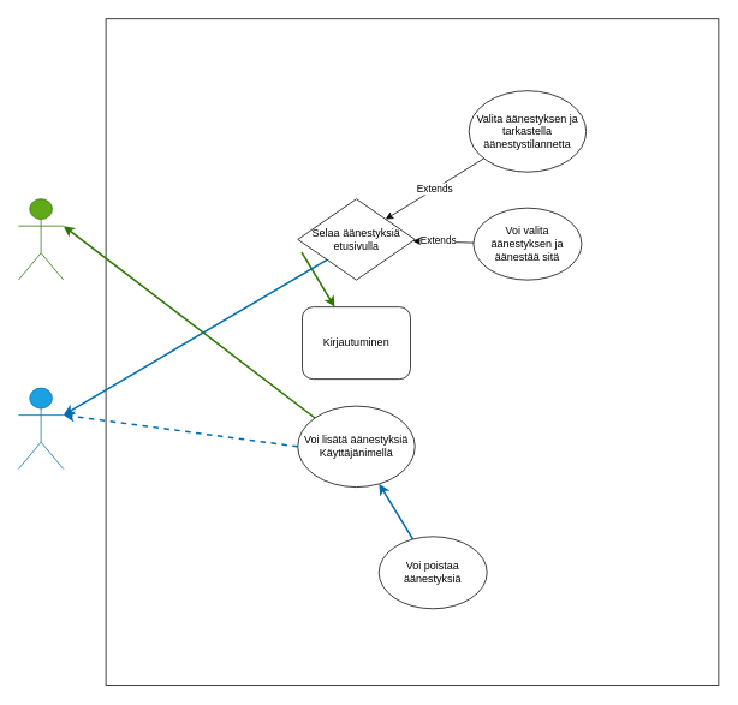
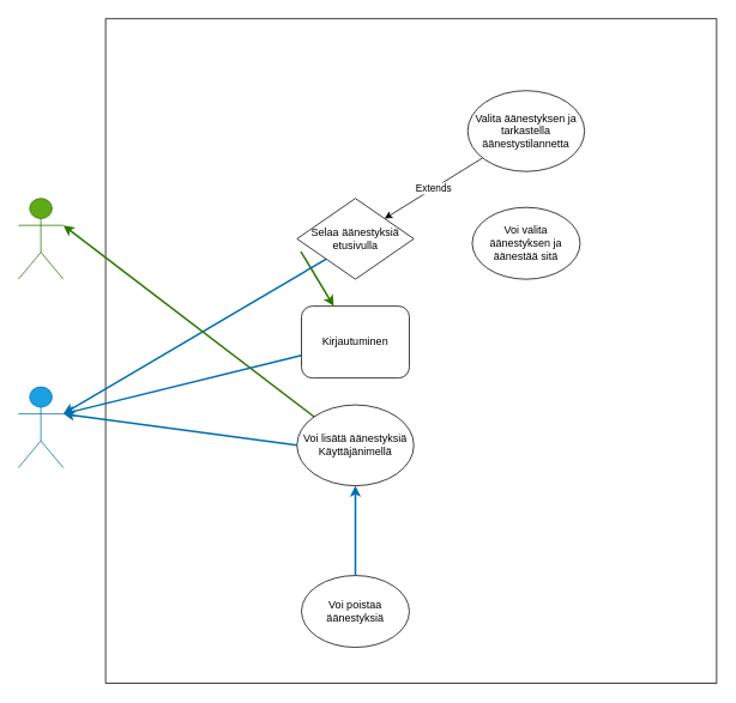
- <mxCell id="10" style="edgeStyle=none;rounded=0;orthogonalLoop=1;jettySize=auto;html=1;" parent="1" source="12" target="7" edge="1"><mxGeometry relative="1" as="geometry" /></mxCell>
- <mxCell id="11" value="Extends" style="edgeLabel;html=1;align=center;verticalAlign=middle;resizable=0;points=[];" parent="10" vertex="1" connectable="0"><mxGeometry x="0.186" y="-2" relative="1" as="geometry"><mxPoint as="offset" /></mxGeometry></mxCell>
+ <mxCell id="18" style="edgeStyle=none;rounded=0;orthogonalLoop=1;jettySize=auto;html=1;entryX=1;entryY=0.333;entryDx=0;entryDy=0;entryPerimeter=0;strokeWidth=2;fillColor=#1ba1e2;strokeColor=#006EAF;" parent="1" source="19" target="2" edge="1"><mxGeometry relative="1" as="geometry" /></mxCell>
- <mxCell id="14" style="edgeStyle=none;rounded=0;orthogonalLoop=1;jettySize=auto;html=1;exitX=0;exitY=0.5;exitDx=0;exitDy=0;entryX=1;entryY=0.333;entryDx=0;entryDy=0;entryPerimeter=0;shadow=0;strokeColor=#006EAF;strokeWidth=2;fillColor=#1ba1e2;dashed=1;" parent="1" source="15" target="2" edge="1"><mxGeometry relative="1" as="geometry" /></mxCell>
+ <mxCell id="14" style="edgeStyle=none;rounded=0;orthogonalLoop=1;jettySize=auto;html=1;exitX=0;exitY=0.5;exitDx=0;exitDy=0;entryX=1;entryY=0.333;entryDx=0;entryDy=0;entryPerimeter=0;shadow=0;strokeColor=#006EAF;strokeWidth=2;fillColor=#1ba1e2;" parent="1" source="15" target="2" edge="1"><mxGeometry relative="1" as="geometry" /></mxCell>
- <mxCell id="17" value="Voi poistaa äänestyksiä" style="ellipse;whiteSpace=wrap;html=1;" parent="1" vertex="1"><mxGeometry x="420" y="595" width="120" height="80" as="geometry" /></mxCell>
+ <mxCell id="17" value="Voi poistaa äänestyksiä" style="ellipse;whiteSpace=wrap;html=1;" parent="1" vertex="1"><mxGeometry x="335" y="640" width="120" height="80" as="geometry" /></mxCell>
